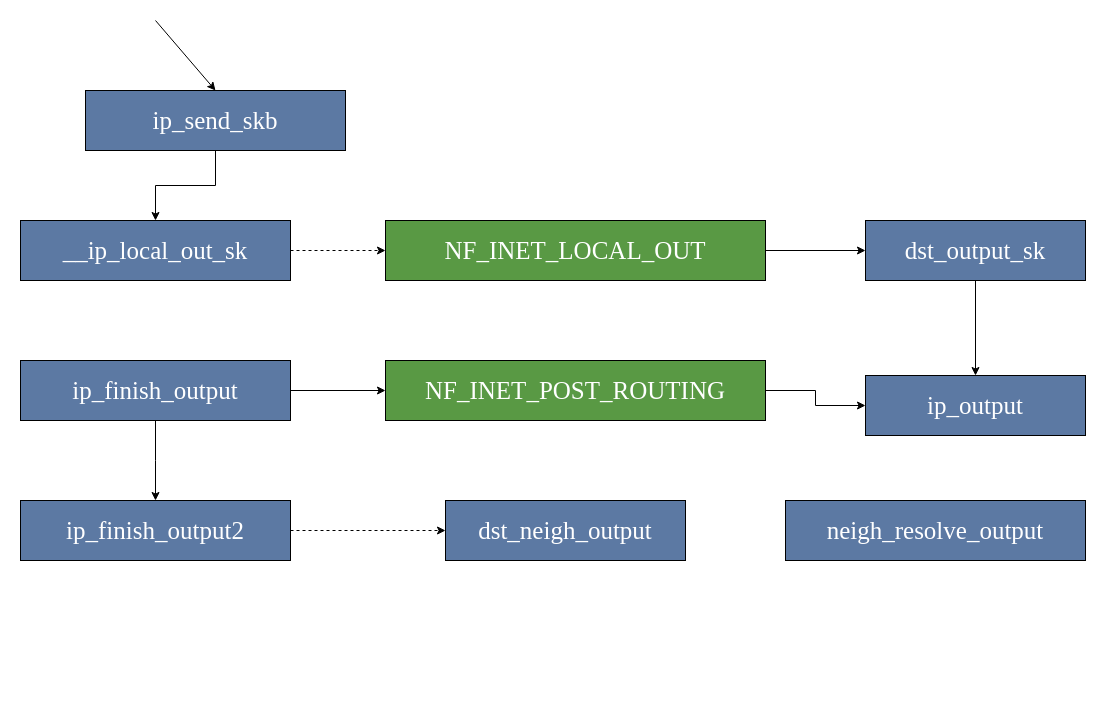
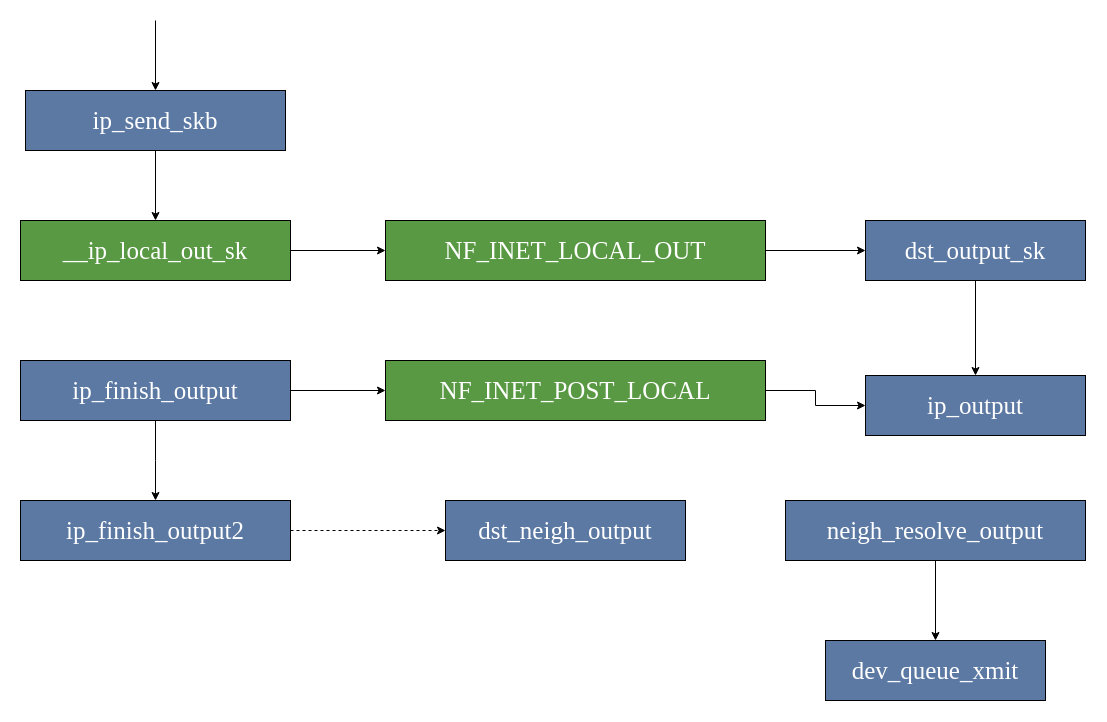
- <mxCell id="3" value="ip_send_skb" style="whiteSpace=wrap;html=1;fillColor=#5C79A3;fontColor=#FFFFFF;fontFamily=Comic Sans MS;fontSize=25;" parent="1" vertex="1"><mxGeometry x="85" y="90" width="260" height="60" as="geometry" /></mxCell>
+ <mxCell id="3" value="ip_send_skb" style="whiteSpace=wrap;html=1;fillColor=#5C79A3;fontColor=#FFFFFF;fontFamily=Comic Sans MS;fontSize=25;" parent="1" vertex="1"><mxGeometry x="25" y="90" width="260" height="60" as="geometry" /></mxCell>
- <mxCell id="5" value="__ip_local_out_sk" style="whiteSpace=wrap;html=1;fontFamily=Comic Sans MS;fontSize=25;fontColor=#FFFFFF;fillColor=#5C79A3;" parent="1" vertex="1"><mxGeometry x="20" y="220" width="270" height="60" as="geometry" /></mxCell>
+ <mxCell id="5" value="__ip_local_out_sk" style="whiteSpace=wrap;html=1;fontFamily=Comic Sans MS;fontSize=25;fontColor=#FFFFFF;fillColor=#599944;" parent="1" vertex="1"><mxGeometry x="20" y="220" width="270" height="60" as="geometry" /></mxCell>
- <mxCell id="4" value="" style="edgeStyle=orthogonalEdgeStyle;rounded=0;orthogonalLoop=1;jettySize=auto;html=1;fontFamily=Comic Sans MS;fontSize=25;fontColor=#FFFFFF;dashed=1;" parent="1" source="5" target="7" edge="1"><mxGeometry relative="1" as="geometry" /></mxCell>
+ <mxCell id="4" value="" style="edgeStyle=orthogonalEdgeStyle;rounded=0;orthogonalLoop=1;jettySize=auto;html=1;fontFamily=Comic Sans MS;fontSize=25;fontColor=#FFFFFF;" parent="1" source="5" target="7" edge="1"><mxGeometry relative="1" as="geometry" /></mxCell>
- <mxCell id="14" value="NF_INET_POST_ROUTING" style="whiteSpace=wrap;html=1;fontFamily=Comic Sans MS;fontSize=25;fontColor=#FFFFFF;fillColor=#599944;" parent="1" vertex="1"><mxGeometry x="385" y="360" width="380" height="60" as="geometry" /></mxCell>
+ <mxCell id="14" value="NF_INET_POST_LOCAL" style="whiteSpace=wrap;html=1;fontFamily=Comic Sans MS;fontSize=25;fontColor=#FFFFFF;fillColor=#599944;" parent="1" vertex="1"><mxGeometry x="385" y="360" width="380" height="60" as="geometry" /></mxCell>
+ <mxCell id="19" value="" style="edgeStyle=orthogonalEdgeStyle;rounded=0;orthogonalLoop=1;jettySize=auto;html=1;fontFamily=Comic Sans MS;fontSize=25;fontColor=#FFFFFF;" parent="1" source="20" target="21" edge="1"><mxGeometry relative="1" as="geometry" /></mxCell>
+ <mxCell id="21" value="dev_queue_xmit" style="whiteSpace=wrap;html=1;fontFamily=Comic Sans MS;fontSize=25;fontColor=#FFFFFF;fillColor=#5C79A3;" parent="1" vertex="1"><mxGeometry x="825" y="640" width="220" height="60" as="geometry" /></mxCell>
